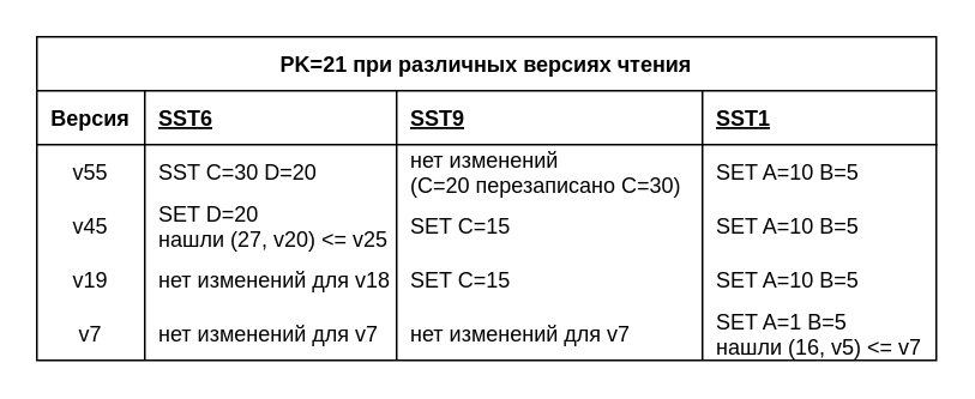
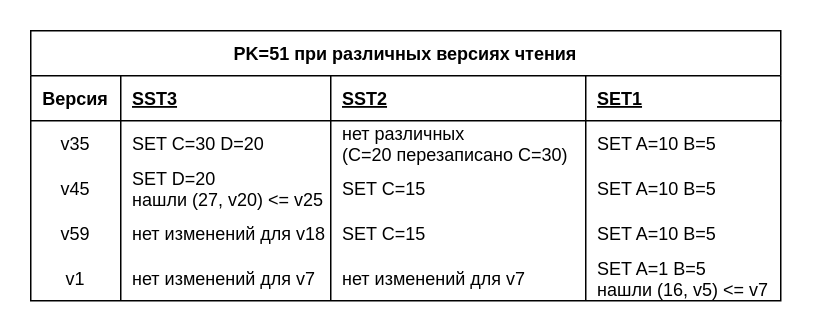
- <mxCell id="2" value="PK=21 при различных версиях чтения" style="shape=table;startSize=30;container=1;collapsible=1;childLayout=tableLayout;fixedRows=1;rowLines=0;fontStyle=1;align=center;resizeLast=1;" parent="1" vertex="1"><mxGeometry x="20" y="20" width="500" height="180" as="geometry" /></mxCell>
+ <mxCell id="2" value="PK=51 при различных версиях чтения" style="shape=table;startSize=30;container=1;collapsible=1;childLayout=tableLayout;fixedRows=1;rowLines=0;fontStyle=1;align=center;resizeLast=1;" parent="1" vertex="1"><mxGeometry x="20" y="20" width="500" height="180" as="geometry" /></mxCell>
- <mxCell id="5" value="SST6" style="shape=partialRectangle;connectable=0;fillColor=none;top=0;left=0;bottom=0;right=0;align=left;spacingLeft=6;fontStyle=5;overflow=hidden;" parent="3" vertex="1"><mxGeometry x="60" width="140" height="30" as="geometry"><mxRectangle width="140" height="30" as="alternateBounds" /></mxGeometry></mxCell>
+ <mxCell id="5" value="SST3" style="shape=partialRectangle;connectable=0;fillColor=none;top=0;left=0;bottom=0;right=0;align=left;spacingLeft=6;fontStyle=5;overflow=hidden;" parent="3" vertex="1"><mxGeometry x="60" width="140" height="30" as="geometry"><mxRectangle width="140" height="30" as="alternateBounds" /></mxGeometry></mxCell>
- <mxCell id="6" value="SST9" style="shape=partialRectangle;connectable=0;fillColor=none;top=0;left=0;bottom=0;right=0;align=left;spacingLeft=6;fontStyle=5;overflow=hidden;" parent="3" vertex="1"><mxGeometry x="200" width="170" height="30" as="geometry"><mxRectangle width="170" height="30" as="alternateBounds" /></mxGeometry></mxCell>
+ <mxCell id="6" value="SST2" style="shape=partialRectangle;connectable=0;fillColor=none;top=0;left=0;bottom=0;right=0;align=left;spacingLeft=6;fontStyle=5;overflow=hidden;" parent="3" vertex="1"><mxGeometry x="200" width="170" height="30" as="geometry"><mxRectangle width="170" height="30" as="alternateBounds" /></mxGeometry></mxCell>
- <mxCell id="7" value="SST1" style="shape=partialRectangle;connectable=0;fillColor=none;top=0;left=0;bottom=0;right=0;align=left;spacingLeft=6;fontStyle=5;overflow=hidden;" parent="3" vertex="1"><mxGeometry x="370" width="130" height="30" as="geometry"><mxRectangle width="130" height="30" as="alternateBounds" /></mxGeometry></mxCell>
+ <mxCell id="7" value="SET1" style="shape=partialRectangle;connectable=0;fillColor=none;top=0;left=0;bottom=0;right=0;align=left;spacingLeft=6;fontStyle=5;overflow=hidden;" parent="3" vertex="1"><mxGeometry x="370" width="130" height="30" as="geometry"><mxRectangle width="130" height="30" as="alternateBounds" /></mxGeometry></mxCell>
- <mxCell id="11" value="нет изменений&#10;(C=20 перезаписано C=30)" style="shape=partialRectangle;connectable=0;fillColor=none;top=0;left=0;bottom=0;right=0;align=left;spacingLeft=6;overflow=hidden;" parent="8" vertex="1"><mxGeometry x="200" width="170" height="30" as="geometry"><mxRectangle width="170" height="30" as="alternateBounds" /></mxGeometry></mxCell>
+ <mxCell id="11" value="нет различных&#10;(C=20 перезаписано C=30)" style="shape=partialRectangle;connectable=0;fillColor=none;top=0;left=0;bottom=0;right=0;align=left;spacingLeft=6;overflow=hidden;" parent="8" vertex="1"><mxGeometry x="200" width="170" height="30" as="geometry"><mxRectangle width="170" height="30" as="alternateBounds" /></mxGeometry></mxCell>
- <mxCell id="9" value="v55" style="shape=partialRectangle;connectable=0;fillColor=none;top=0;left=0;bottom=0;right=0;editable=1;overflow=hidden;" parent="8" vertex="1"><mxGeometry width="60" height="30" as="geometry"><mxRectangle width="60" height="30" as="alternateBounds" /></mxGeometry></mxCell>
+ <mxCell id="9" value="v35" style="shape=partialRectangle;connectable=0;fillColor=none;top=0;left=0;bottom=0;right=0;editable=1;overflow=hidden;" parent="8" vertex="1"><mxGeometry width="60" height="30" as="geometry"><mxRectangle width="60" height="30" as="alternateBounds" /></mxGeometry></mxCell>
- <mxCell id="10" value="SST C=30 D=20" style="shape=partialRectangle;connectable=0;fillColor=none;top=0;left=0;bottom=0;right=0;align=left;spacingLeft=6;overflow=hidden;" parent="8" vertex="1"><mxGeometry x="60" width="140" height="30" as="geometry"><mxRectangle width="140" height="30" as="alternateBounds" /></mxGeometry></mxCell>
+ <mxCell id="10" value="SET C=30 D=20" style="shape=partialRectangle;connectable=0;fillColor=none;top=0;left=0;bottom=0;right=0;align=left;spacingLeft=6;overflow=hidden;" parent="8" vertex="1"><mxGeometry x="60" width="140" height="30" as="geometry"><mxRectangle width="140" height="30" as="alternateBounds" /></mxGeometry></mxCell>
- <mxCell id="19" value="v19" style="shape=partialRectangle;connectable=0;fillColor=none;top=0;left=0;bottom=0;right=0;editable=1;overflow=hidden;" parent="18" vertex="1"><mxGeometry width="60" height="30" as="geometry"><mxRectangle width="60" height="30" as="alternateBounds" /></mxGeometry></mxCell>
+ <mxCell id="19" value="v59" style="shape=partialRectangle;connectable=0;fillColor=none;top=0;left=0;bottom=0;right=0;editable=1;overflow=hidden;" parent="18" vertex="1"><mxGeometry width="60" height="30" as="geometry"><mxRectangle width="60" height="30" as="alternateBounds" /></mxGeometry></mxCell>
- <mxCell id="24" value="v7" style="shape=partialRectangle;connectable=0;fillColor=none;top=0;left=0;bottom=0;right=0;editable=1;overflow=hidden;" parent="23" vertex="1"><mxGeometry width="60" height="30" as="geometry"><mxRectangle width="60" height="30" as="alternateBounds" /></mxGeometry></mxCell>
+ <mxCell id="24" value="v1" style="shape=partialRectangle;connectable=0;fillColor=none;top=0;left=0;bottom=0;right=0;editable=1;overflow=hidden;" parent="23" vertex="1"><mxGeometry width="60" height="30" as="geometry"><mxRectangle width="60" height="30" as="alternateBounds" /></mxGeometry></mxCell>
